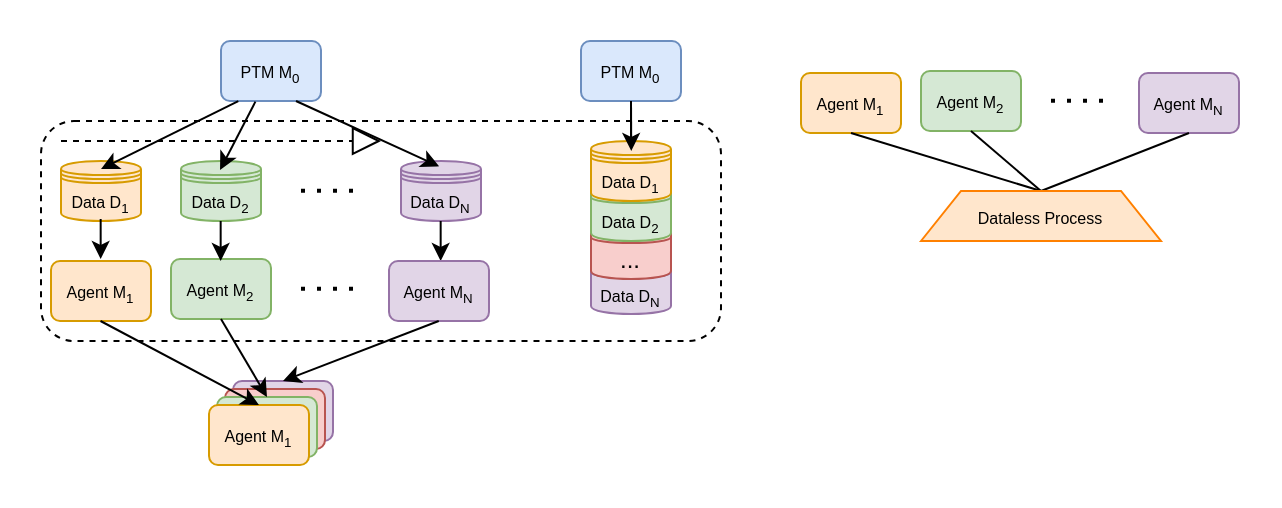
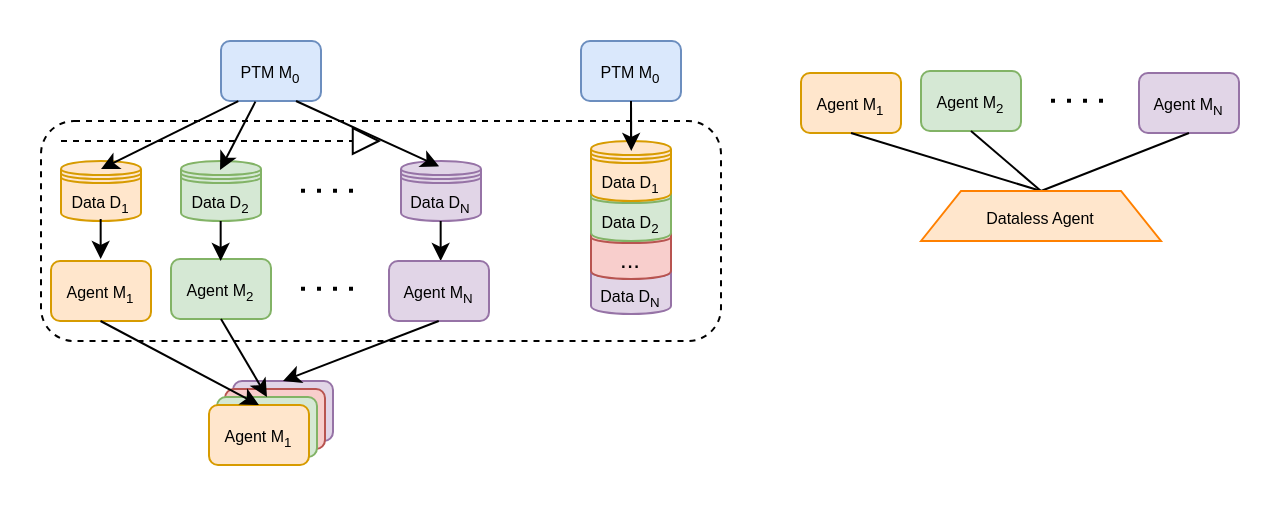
- <mxCell id="34" value="&lt;span style=&quot;font-size: 8px;&quot;&gt;Dataless Process&lt;/span&gt;" style="shape=trapezoid;perimeter=trapezoidPerimeter;whiteSpace=wrap;html=1;fixedSize=1;fillColor=#ffe6cc;strokeColor=#FF8000;" vertex="1" parent="1"><mxGeometry x="460" y="95" width="120" height="25" as="geometry" /></mxCell>
+ <mxCell id="34" value="&lt;span style=&quot;font-size: 8px;&quot;&gt;Dataless Agent&lt;/span&gt;" style="shape=trapezoid;perimeter=trapezoidPerimeter;whiteSpace=wrap;html=1;fixedSize=1;fillColor=#ffe6cc;strokeColor=#FF8000;" vertex="1" parent="1"><mxGeometry x="460" y="95" width="120" height="25" as="geometry" /></mxCell>
